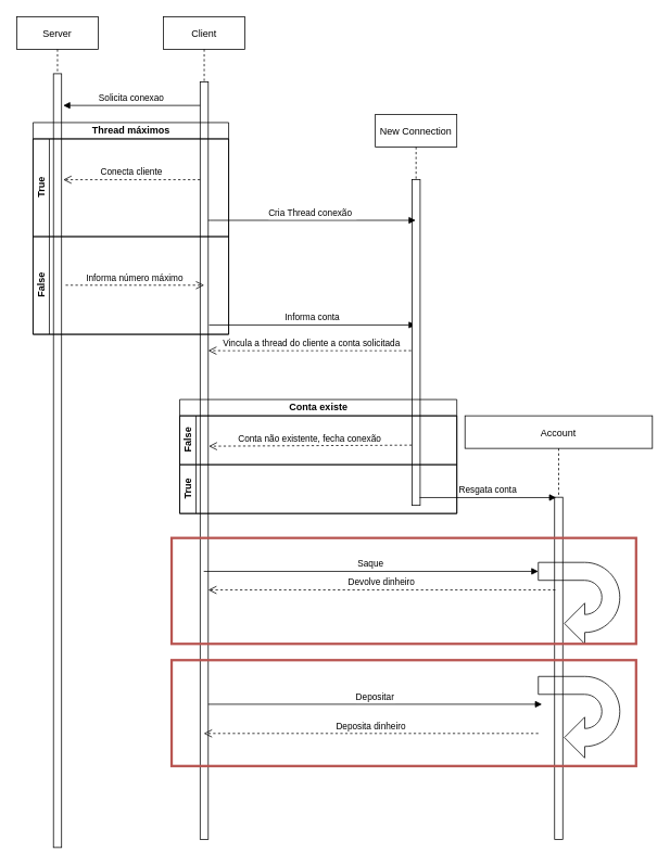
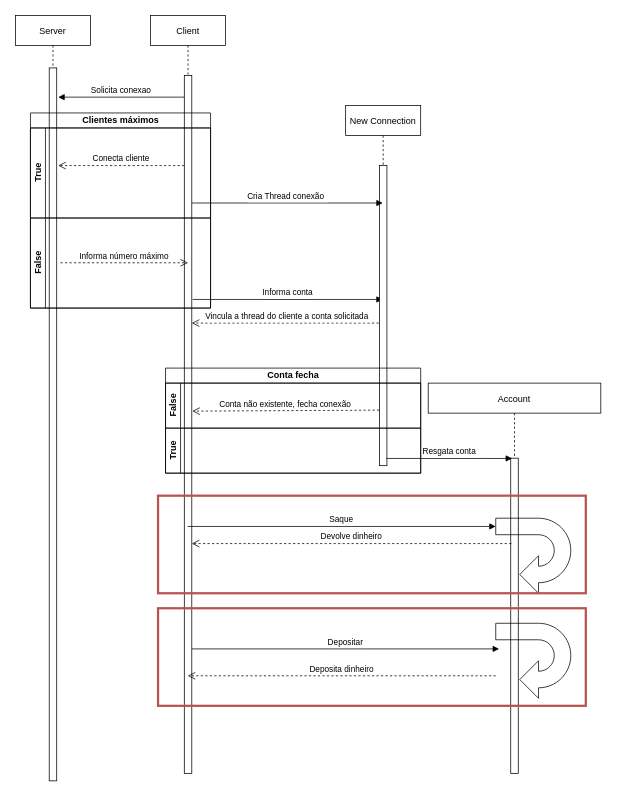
- <mxCell id="6" value="Thread máximos" style="swimlane;childLayout=stackLayout;resizeParent=1;resizeParentMax=0;horizontal=1;startSize=20;horizontalStack=0;html=1;fillColor=none;" vertex="1" parent="4"><mxGeometry x="-160" y="130" width="240" height="260" as="geometry" /></mxCell>
+ <mxCell id="6" value="Clientes máximos" style="swimlane;childLayout=stackLayout;resizeParent=1;resizeParentMax=0;horizontal=1;startSize=20;horizontalStack=0;html=1;fillColor=none;" vertex="1" parent="4"><mxGeometry x="-160" y="130" width="240" height="260" as="geometry" /></mxCell>
- <mxCell id="17" value="Conta existe" style="swimlane;childLayout=stackLayout;resizeParent=1;resizeParentMax=0;horizontal=1;startSize=20;horizontalStack=0;html=1;fillColor=none;" vertex="1" parent="1"><mxGeometry x="220" y="490" width="340" height="140" as="geometry" /></mxCell>
+ <mxCell id="17" value="Conta fecha" style="swimlane;childLayout=stackLayout;resizeParent=1;resizeParentMax=0;horizontal=1;startSize=20;horizontalStack=0;html=1;fillColor=none;" vertex="1" parent="1"><mxGeometry x="220" y="490" width="340" height="140" as="geometry" /></mxCell>
